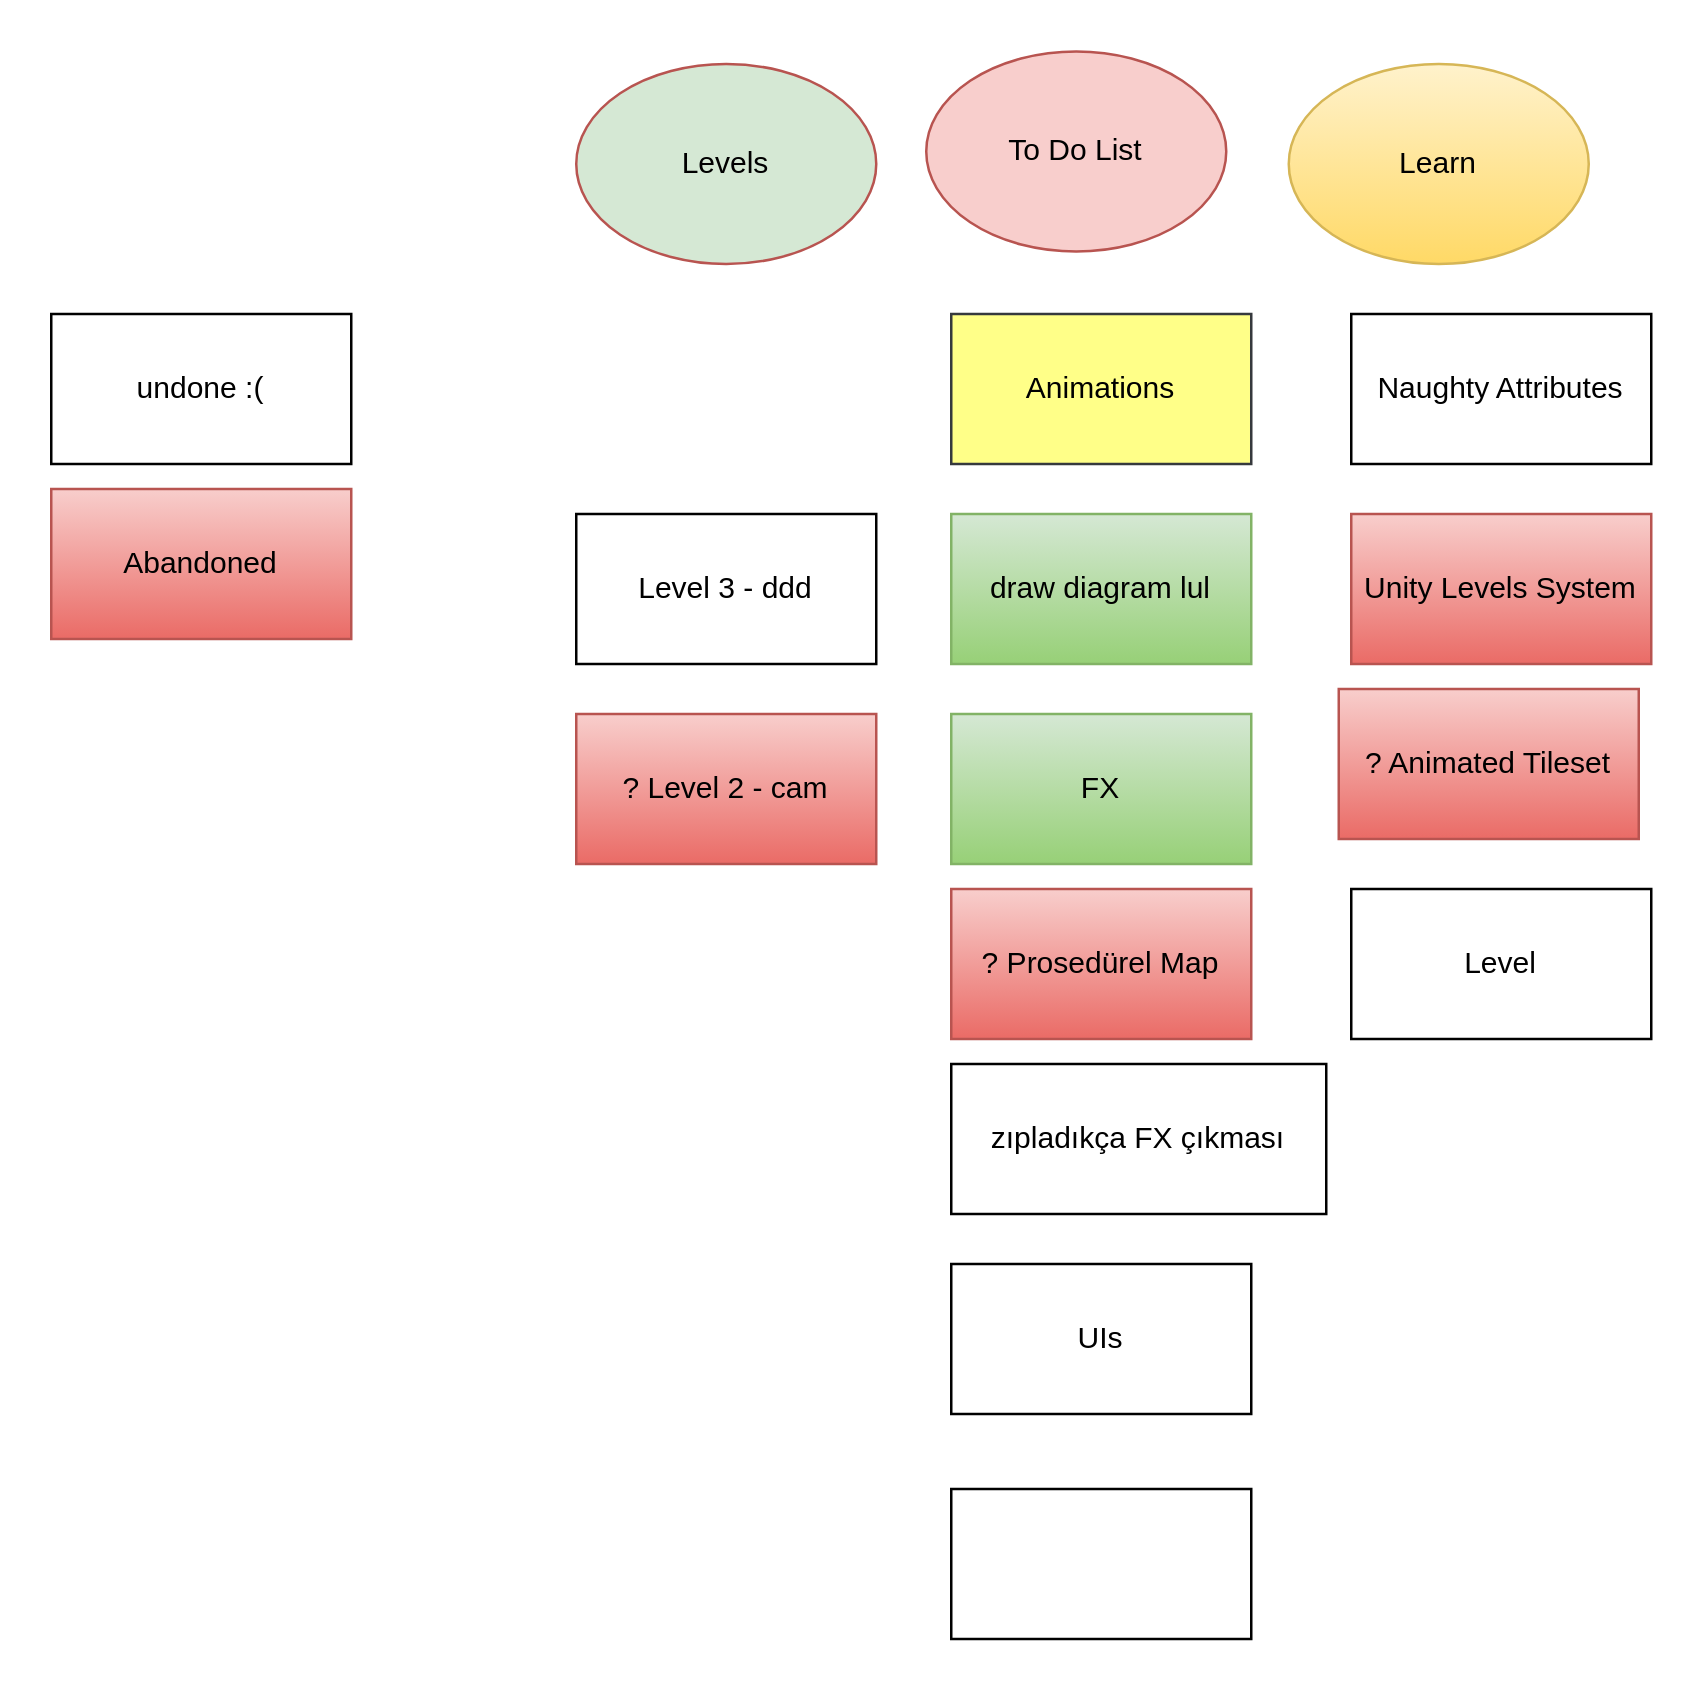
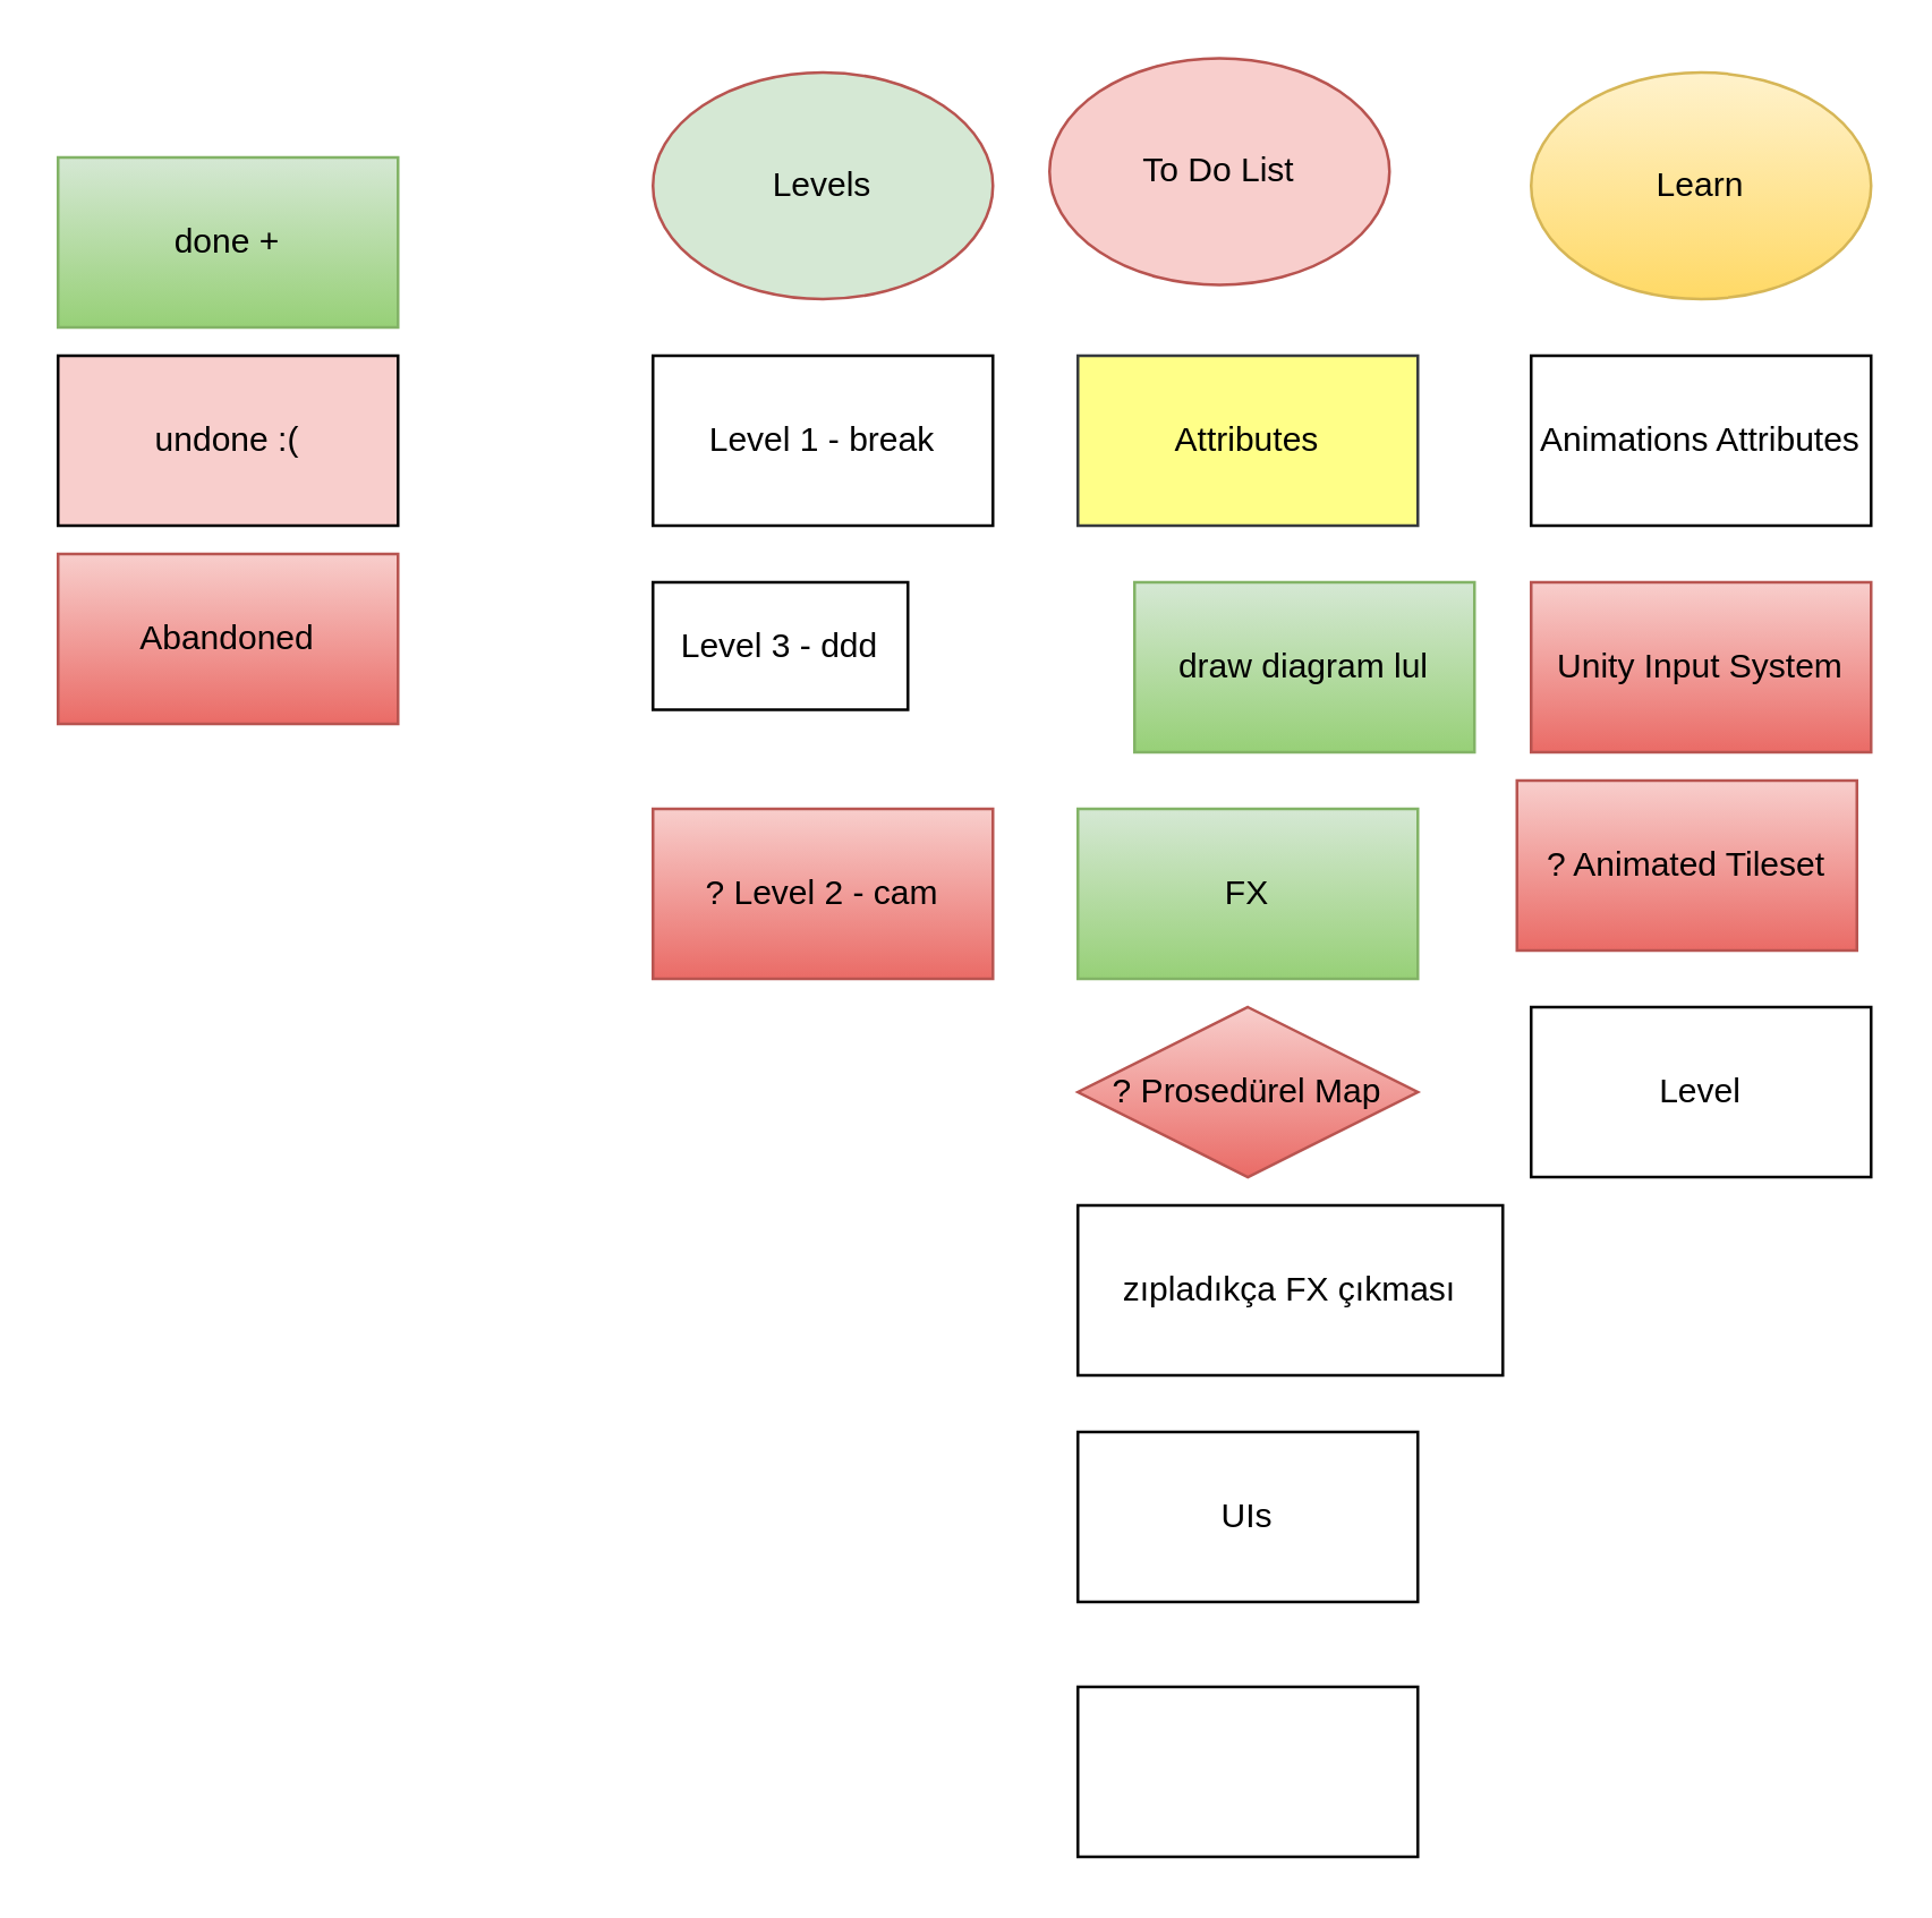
- <mxCell id="5" value="Learn" style="ellipse;whiteSpace=wrap;html=1;fillColor=#fff2cc;strokeColor=#d6b656;gradientColor=#ffd966;" parent="1" vertex="1"><mxGeometry x="515" y="25" width="120" height="80" as="geometry" /></mxCell>
+ <mxCell id="5" value="Learn" style="ellipse;whiteSpace=wrap;html=1;fillColor=#fff2cc;strokeColor=#d6b656;gradientColor=#ffd966;" parent="1" vertex="1"><mxGeometry x="540" y="25" width="120" height="80" as="geometry" /></mxCell>
+ <mxCell id="15" value="done +" style="rounded=0;whiteSpace=wrap;html=1;fillColor=#d5e8d4;strokeColor=#82b366;gradientColor=#97d077;" parent="1" vertex="1"><mxGeometry x="20" y="55" width="120" height="60" as="geometry" /></mxCell>
- <mxCell id="16" value="undone :(" style="rounded=0;whiteSpace=wrap;html=1;" parent="1" vertex="1"><mxGeometry x="20" y="125" width="120" height="60" as="geometry" /></mxCell>
+ <mxCell id="16" value="undone :(" style="rounded=0;whiteSpace=wrap;html=1;fillColor=#f8cecc;" parent="1" vertex="1"><mxGeometry x="20" y="125" width="120" height="60" as="geometry" /></mxCell>
+ <mxCell id="2" value="Level 1 - break" style="rounded=0;whiteSpace=wrap;html=1;" parent="1" vertex="1"><mxGeometry x="230" y="125" width="120" height="60" as="geometry" /></mxCell>
- <mxCell id="11" value="Animations" style="rounded=0;whiteSpace=wrap;html=1;fillColor=#ffff88;strokeColor=#36393d;" parent="1" vertex="1"><mxGeometry x="380" y="125" width="120" height="60" as="geometry" /></mxCell>
+ <mxCell id="11" value="Attributes" style="rounded=0;whiteSpace=wrap;html=1;fillColor=#ffff88;strokeColor=#36393d;" parent="1" vertex="1"><mxGeometry x="380" y="125" width="120" height="60" as="geometry" /></mxCell>
- <mxCell id="10" value="Naughty Attributes" style="rounded=0;whiteSpace=wrap;html=1;" parent="1" vertex="1"><mxGeometry x="540" y="125" width="120" height="60" as="geometry" /></mxCell>
+ <mxCell id="10" value="Animations Attributes" style="rounded=0;whiteSpace=wrap;html=1;" parent="1" vertex="1"><mxGeometry x="540" y="125" width="120" height="60" as="geometry" /></mxCell>
- <mxCell id="4" value="Level 3 - ddd" style="rounded=0;whiteSpace=wrap;html=1;" parent="1" vertex="1"><mxGeometry x="230" y="205" width="120" height="60" as="geometry" /></mxCell>
+ <mxCell id="4" value="Level 3 - ddd" style="rounded=0;whiteSpace=wrap;html=1;" parent="1" vertex="1"><mxGeometry x="230" y="205" width="90" height="45" as="geometry" /></mxCell>
- <mxCell id="12" value="draw diagram lul" style="rounded=0;whiteSpace=wrap;html=1;fillColor=#d5e8d4;strokeColor=#82b366;gradientColor=#97d077;" parent="1" vertex="1"><mxGeometry x="380" y="205" width="120" height="60" as="geometry" /></mxCell>
+ <mxCell id="12" value="draw diagram lul" style="rounded=0;whiteSpace=wrap;html=1;fillColor=#d5e8d4;strokeColor=#82b366;gradientColor=#97d077;" parent="1" vertex="1"><mxGeometry x="400" y="205" width="120" height="60" as="geometry" /></mxCell>
- <mxCell id="7" value="Unity Levels System" style="rounded=0;whiteSpace=wrap;html=1;fillColor=#f8cecc;gradientColor=#ea6b66;strokeColor=#b85450;" parent="1" vertex="1"><mxGeometry x="540" y="205" width="120" height="60" as="geometry" /></mxCell>
+ <mxCell id="7" value="Unity Input System" style="rounded=0;whiteSpace=wrap;html=1;fillColor=#f8cecc;gradientColor=#ea6b66;strokeColor=#b85450;" parent="1" vertex="1"><mxGeometry x="540" y="205" width="120" height="60" as="geometry" /></mxCell>
- <mxCell id="17" value="? Prosedürel Map" style="rounded=0;whiteSpace=wrap;html=1;fillColor=#f8cecc;gradientColor=#ea6b66;strokeColor=#b85450;" parent="1" vertex="1"><mxGeometry x="380" y="355" width="120" height="60" as="geometry" /></mxCell>
+ <mxCell id="17" value="? Prosedürel Map" style="rhombus;whiteSpace=wrap;html=1;fillColor=#f8cecc;gradientColor=#ea6b66;strokeColor=#b85450;" parent="1" vertex="1"><mxGeometry x="380" y="355" width="120" height="60" as="geometry" /></mxCell>
